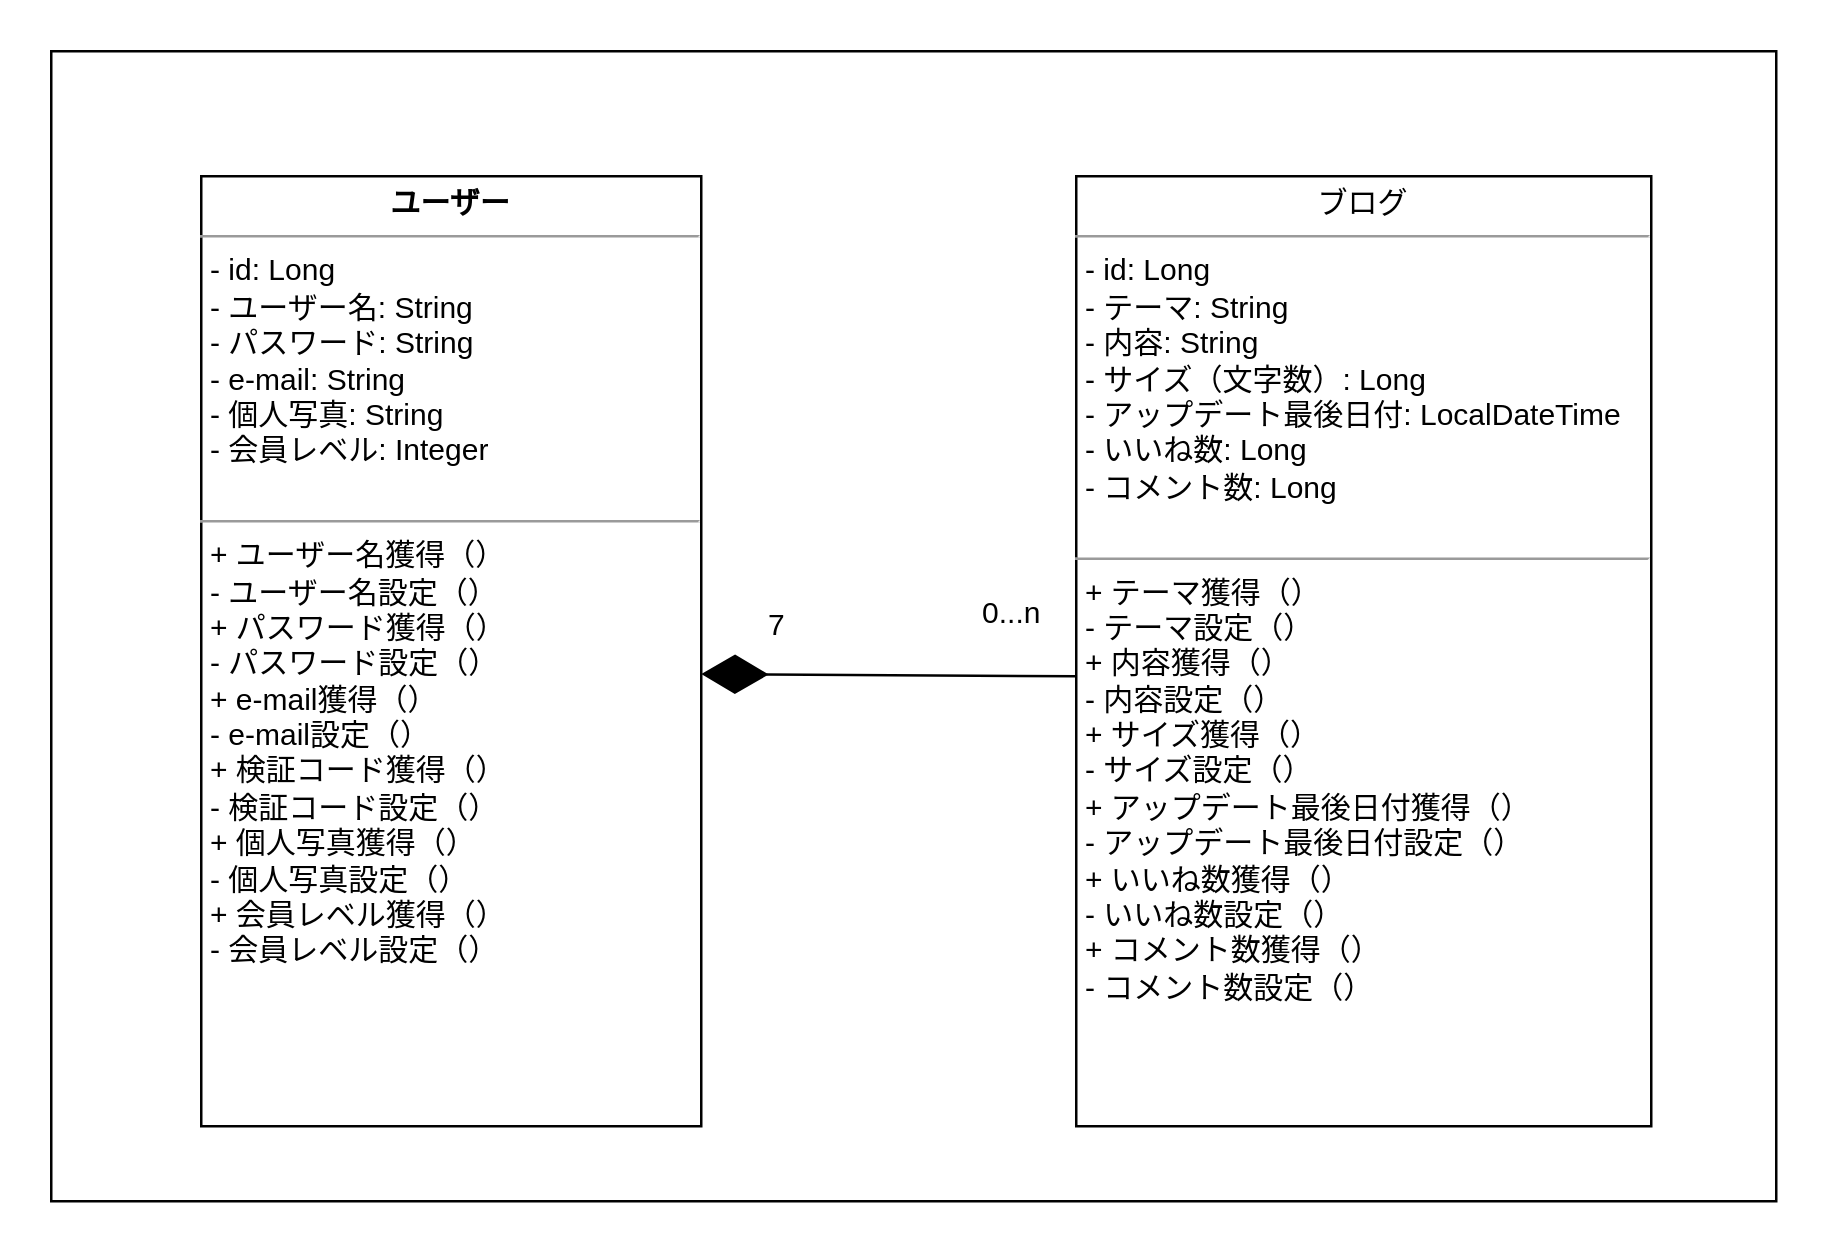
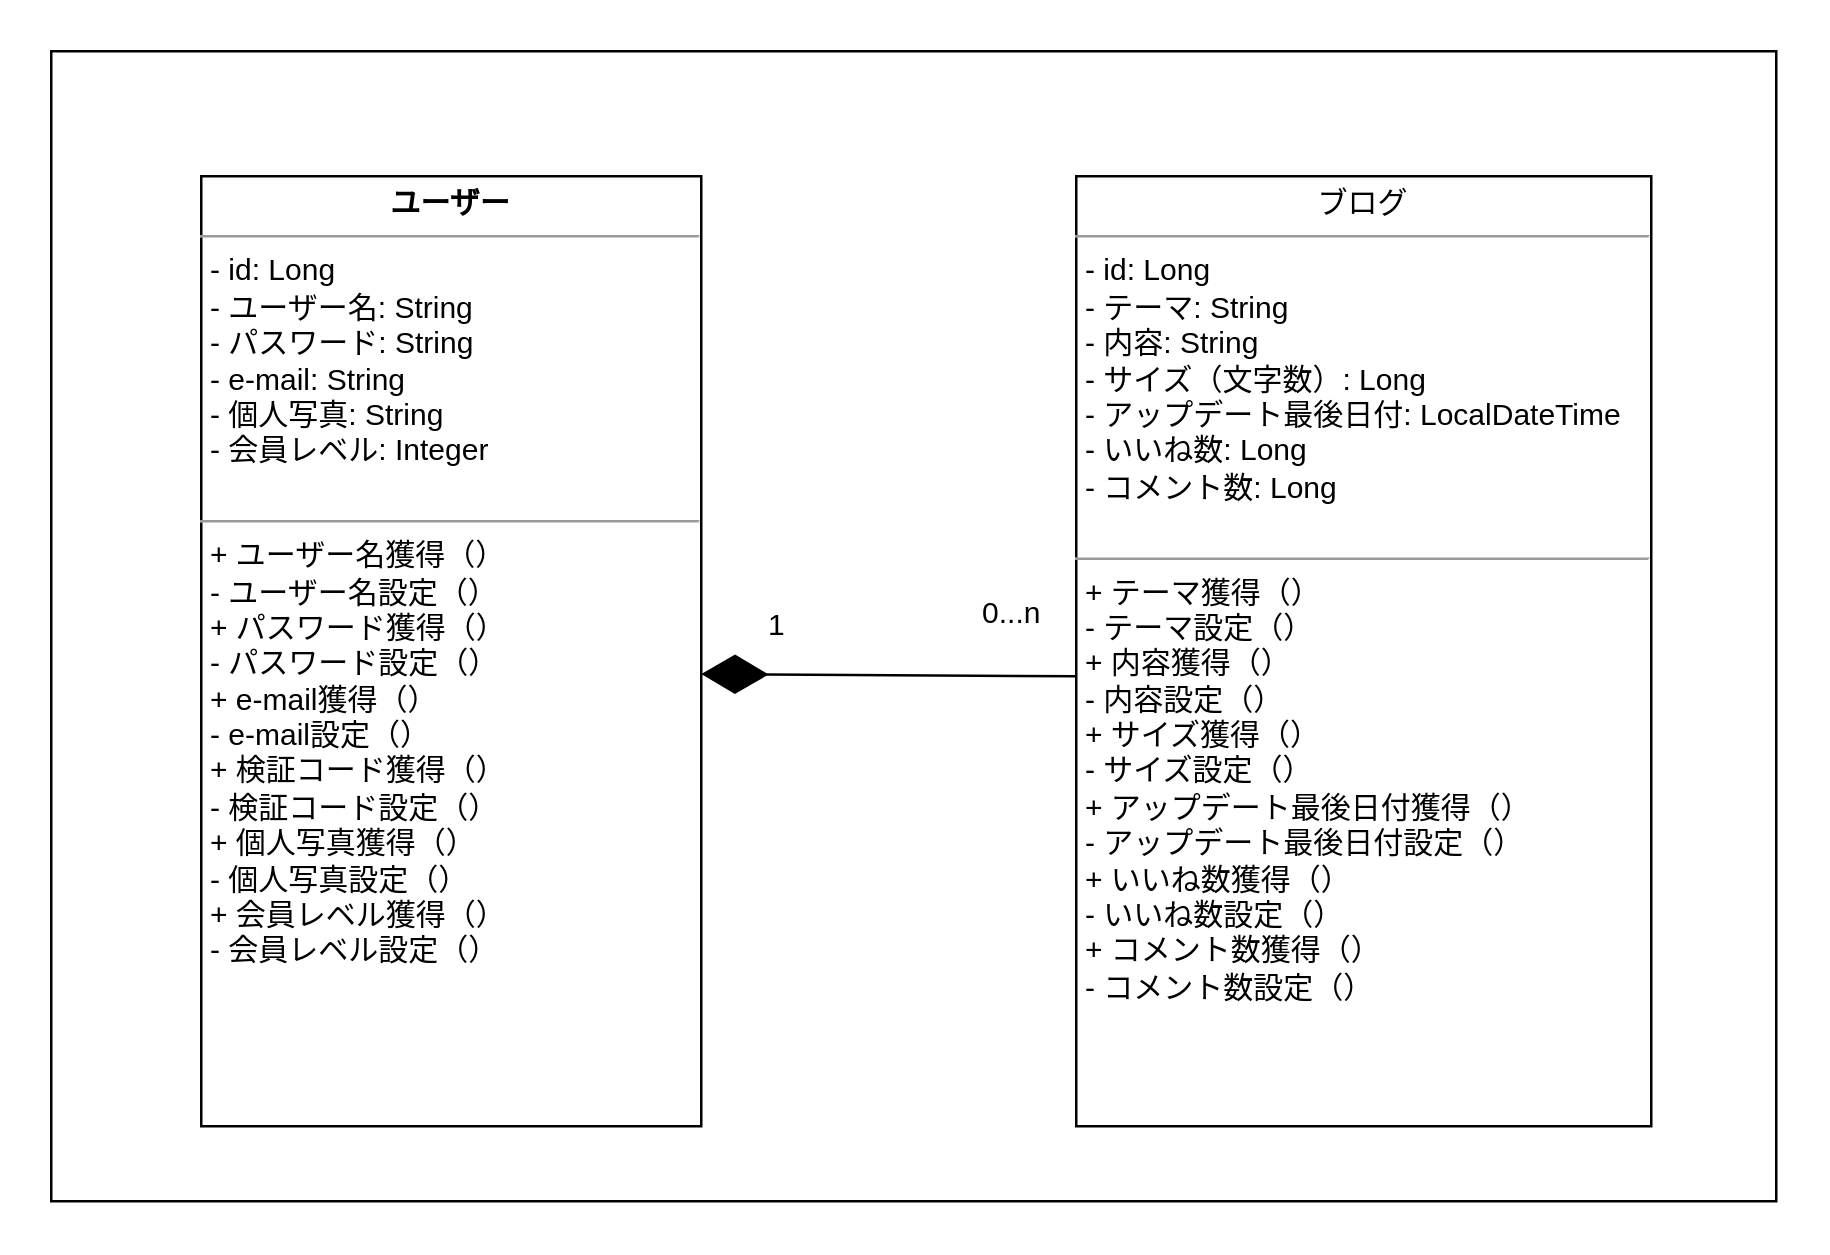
- <mxCell id="5" value="7" style="text;html=1;resizable=0;autosize=1;align=center;verticalAlign=middle;points=[];fillColor=none;strokeColor=none;rounded=0;" parent="1" vertex="1"><mxGeometry x="300" y="240" width="20" height="20" as="geometry" /></mxCell>
+ <mxCell id="5" value="1" style="text;html=1;resizable=0;autosize=1;align=center;verticalAlign=middle;points=[];fillColor=none;strokeColor=none;rounded=0;" parent="1" vertex="1"><mxGeometry x="300" y="240" width="20" height="20" as="geometry" /></mxCell>
